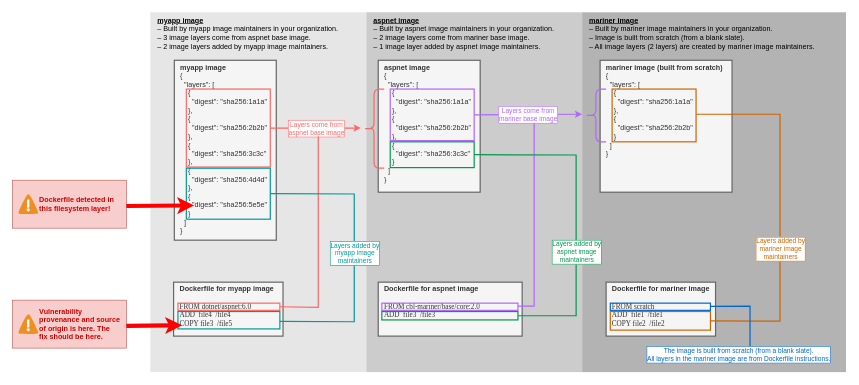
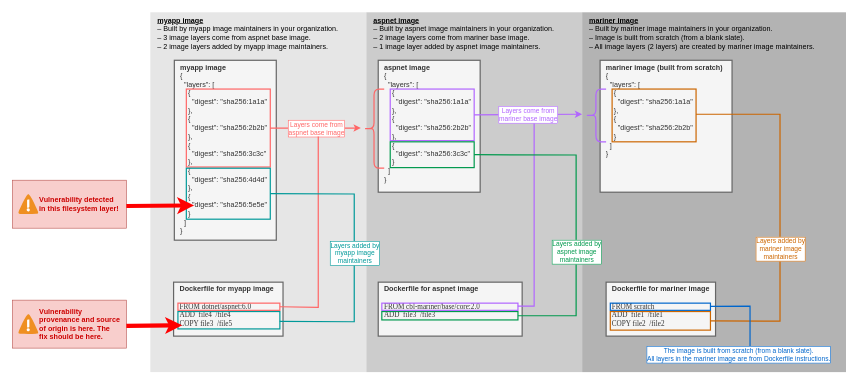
- <mxCell id="43" value="&lt;b&gt;Dockerfile detected in this filesystem layer!&lt;/b&gt;" style="text;html=1;strokeColor=none;fillColor=none;align=left;verticalAlign=middle;whiteSpace=wrap;rounded=0;fontColor=#CC0000;" parent="1" vertex="1"><mxGeometry x="63.2" y="315" width="136.8" height="50" as="geometry" /></mxCell>
+ <mxCell id="43" value="&lt;b&gt;Vulnerability detected in this filesystem layer!&lt;/b&gt;" style="text;html=1;strokeColor=none;fillColor=none;align=left;verticalAlign=middle;whiteSpace=wrap;rounded=0;fontColor=#CC0000;" parent="1" vertex="1"><mxGeometry x="63.2" y="315" width="136.8" height="50" as="geometry" /></mxCell>
